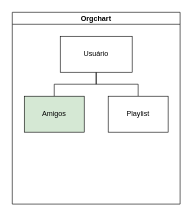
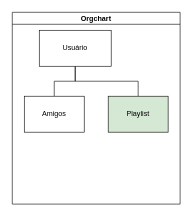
- <mxCell id="5" value="Usuário" style="whiteSpace=wrap;html=1;align=center;treeFolding=1;treeMoving=1;newEdgeStyle={&quot;edgeStyle&quot;:&quot;elbowEdgeStyle&quot;,&quot;startArrow&quot;:&quot;none&quot;,&quot;endArrow&quot;:&quot;none&quot;};" vertex="1" parent="2"><mxGeometry x="80" y="40" width="120" height="60" as="geometry" /></mxCell>
+ <mxCell id="5" value="Usuário" style="whiteSpace=wrap;html=1;align=center;treeFolding=1;treeMoving=1;newEdgeStyle={&quot;edgeStyle&quot;:&quot;elbowEdgeStyle&quot;,&quot;startArrow&quot;:&quot;none&quot;,&quot;endArrow&quot;:&quot;none&quot;};" vertex="1" parent="2"><mxGeometry x="45" y="30" width="120" height="60" as="geometry" /></mxCell>
- <mxCell id="6" value="Amigos" style="whiteSpace=wrap;html=1;align=center;verticalAlign=middle;treeFolding=1;treeMoving=1;newEdgeStyle={&quot;edgeStyle&quot;:&quot;elbowEdgeStyle&quot;,&quot;startArrow&quot;:&quot;none&quot;,&quot;endArrow&quot;:&quot;none&quot;};fillColor=#d5e8d4;" vertex="1" parent="2"><mxGeometry x="20" y="140" width="100" height="60" as="geometry" /></mxCell>
+ <mxCell id="6" value="Amigos" style="whiteSpace=wrap;html=1;align=center;verticalAlign=middle;treeFolding=1;treeMoving=1;newEdgeStyle={&quot;edgeStyle&quot;:&quot;elbowEdgeStyle&quot;,&quot;startArrow&quot;:&quot;none&quot;,&quot;endArrow&quot;:&quot;none&quot;};" vertex="1" parent="2"><mxGeometry x="20" y="140" width="100" height="60" as="geometry" /></mxCell>
- <mxCell id="7" value="Playlist" style="whiteSpace=wrap;html=1;align=center;verticalAlign=middle;treeFolding=1;treeMoving=1;newEdgeStyle={&quot;edgeStyle&quot;:&quot;elbowEdgeStyle&quot;,&quot;startArrow&quot;:&quot;none&quot;,&quot;endArrow&quot;:&quot;none&quot;};" vertex="1" parent="2"><mxGeometry x="160" y="140" width="100" height="60" as="geometry" /></mxCell>
+ <mxCell id="7" value="Playlist" style="whiteSpace=wrap;html=1;align=center;verticalAlign=middle;treeFolding=1;treeMoving=1;newEdgeStyle={&quot;edgeStyle&quot;:&quot;elbowEdgeStyle&quot;,&quot;startArrow&quot;:&quot;none&quot;,&quot;endArrow&quot;:&quot;none&quot;};fillColor=#d5e8d4;" vertex="1" parent="2"><mxGeometry x="160" y="140" width="100" height="60" as="geometry" /></mxCell>
